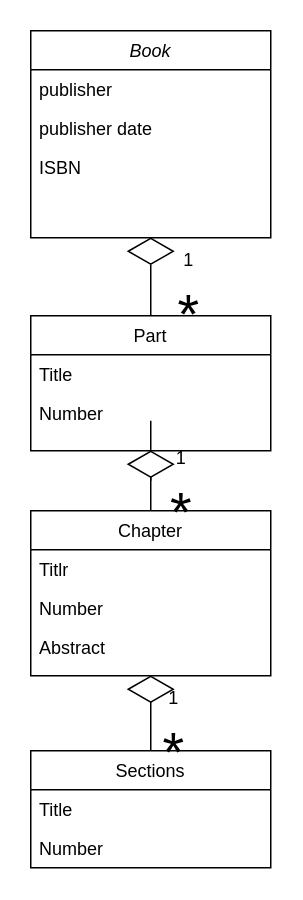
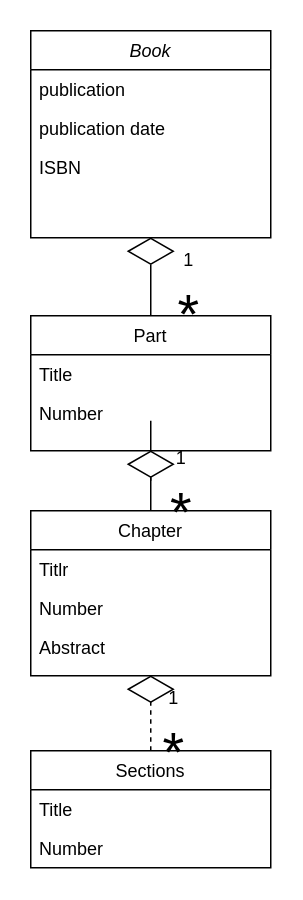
- <mxCell id="3" value="publisher" style="text;align=left;verticalAlign=top;spacingLeft=4;spacingRight=4;overflow=hidden;rotatable=0;points=[[0,0.5],[1,0.5]];portConstraint=eastwest;" parent="2" vertex="1"><mxGeometry y="26" width="160" height="26" as="geometry" /></mxCell>
+ <mxCell id="3" value="publication" style="text;align=left;verticalAlign=top;spacingLeft=4;spacingRight=4;overflow=hidden;rotatable=0;points=[[0,0.5],[1,0.5]];portConstraint=eastwest;" parent="2" vertex="1"><mxGeometry y="26" width="160" height="26" as="geometry" /></mxCell>
- <mxCell id="4" value="publisher date" style="text;align=left;verticalAlign=top;spacingLeft=4;spacingRight=4;overflow=hidden;rotatable=0;points=[[0,0.5],[1,0.5]];portConstraint=eastwest;rounded=0;shadow=0;html=0;" parent="2" vertex="1"><mxGeometry y="52" width="160" height="26" as="geometry" /></mxCell>
+ <mxCell id="4" value="publication date" style="text;align=left;verticalAlign=top;spacingLeft=4;spacingRight=4;overflow=hidden;rotatable=0;points=[[0,0.5],[1,0.5]];portConstraint=eastwest;rounded=0;shadow=0;html=0;" parent="2" vertex="1"><mxGeometry y="52" width="160" height="26" as="geometry" /></mxCell>
- <mxCell id="15" style="edgeStyle=orthogonalEdgeStyle;rounded=0;orthogonalLoop=1;jettySize=auto;html=1;entryX=0.5;entryY=1;entryDx=0;entryDy=0;" edge="1" parent="1" source="16" target="11"><mxGeometry relative="1" as="geometry" /></mxCell>
+ <mxCell id="15" style="edgeStyle=orthogonalEdgeStyle;rounded=0;orthogonalLoop=1;jettySize=auto;html=1;entryX=0.5;entryY=1;entryDx=0;entryDy=0;dashed=1;" edge="1" parent="1" source="16" target="11"><mxGeometry relative="1" as="geometry" /></mxCell>
